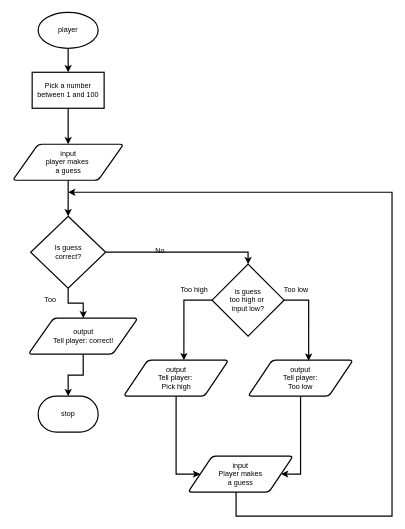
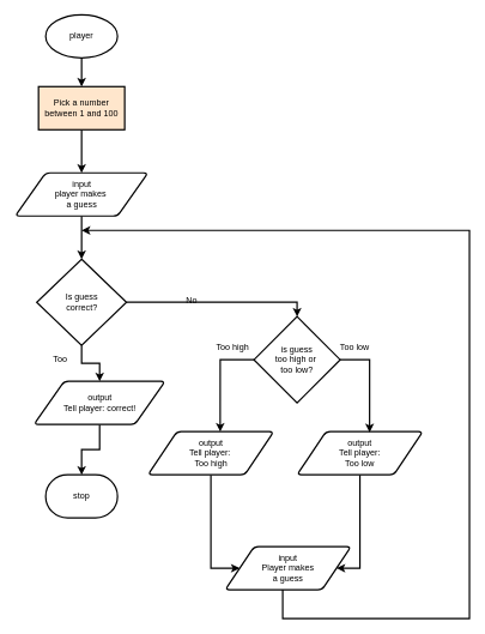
- <mxCell id="5" value="Pick a number&lt;div&gt;between 1 and 100&lt;/div&gt;" style="rounded=0;whiteSpace=wrap;html=1;strokeWidth=2;" parent="1" vertex="1"><mxGeometry x="53" y="120" width="120" height="60" as="geometry" /></mxCell>
+ <mxCell id="5" value="Pick a number&lt;div&gt;between 1 and 100&lt;/div&gt;" style="rounded=0;whiteSpace=wrap;html=1;strokeWidth=2;fillColor=#ffe6cc;" parent="1" vertex="1"><mxGeometry x="53" y="120" width="120" height="60" as="geometry" /></mxCell>
- <mxCell id="10" value="is guess&lt;div&gt;too high or&amp;nbsp;&lt;/div&gt;&lt;div&gt;input low?&lt;/div&gt;" style="strokeWidth=2;html=1;shape=mxgraph.flowchart.decision;whiteSpace=wrap;" parent="1" vertex="1"><mxGeometry x="353" y="440" width="120" height="120" as="geometry" /></mxCell>
+ <mxCell id="10" value="is guess&lt;div&gt;too high or&amp;nbsp;&lt;/div&gt;&lt;div&gt;too low?&lt;/div&gt;" style="strokeWidth=2;html=1;shape=mxgraph.flowchart.decision;whiteSpace=wrap;" parent="1" vertex="1"><mxGeometry x="353" y="440" width="120" height="120" as="geometry" /></mxCell>
- <mxCell id="14" value="output&lt;div&gt;Tell player:&amp;nbsp;&lt;/div&gt;&lt;div&gt;Pick high&lt;/div&gt;" style="shape=parallelogram;html=1;strokeWidth=2;perimeter=parallelogramPerimeter;whiteSpace=wrap;rounded=1;arcSize=12;size=0.23;" parent="1" vertex="1"><mxGeometry x="205.5" y="600" width="175" height="60" as="geometry" /></mxCell>
+ <mxCell id="14" value="output&lt;div&gt;Tell player:&amp;nbsp;&lt;/div&gt;&lt;div&gt;Too high&lt;/div&gt;" style="shape=parallelogram;html=1;strokeWidth=2;perimeter=parallelogramPerimeter;whiteSpace=wrap;rounded=1;arcSize=12;size=0.23;" parent="1" vertex="1"><mxGeometry x="205.5" y="600" width="175" height="60" as="geometry" /></mxCell>
